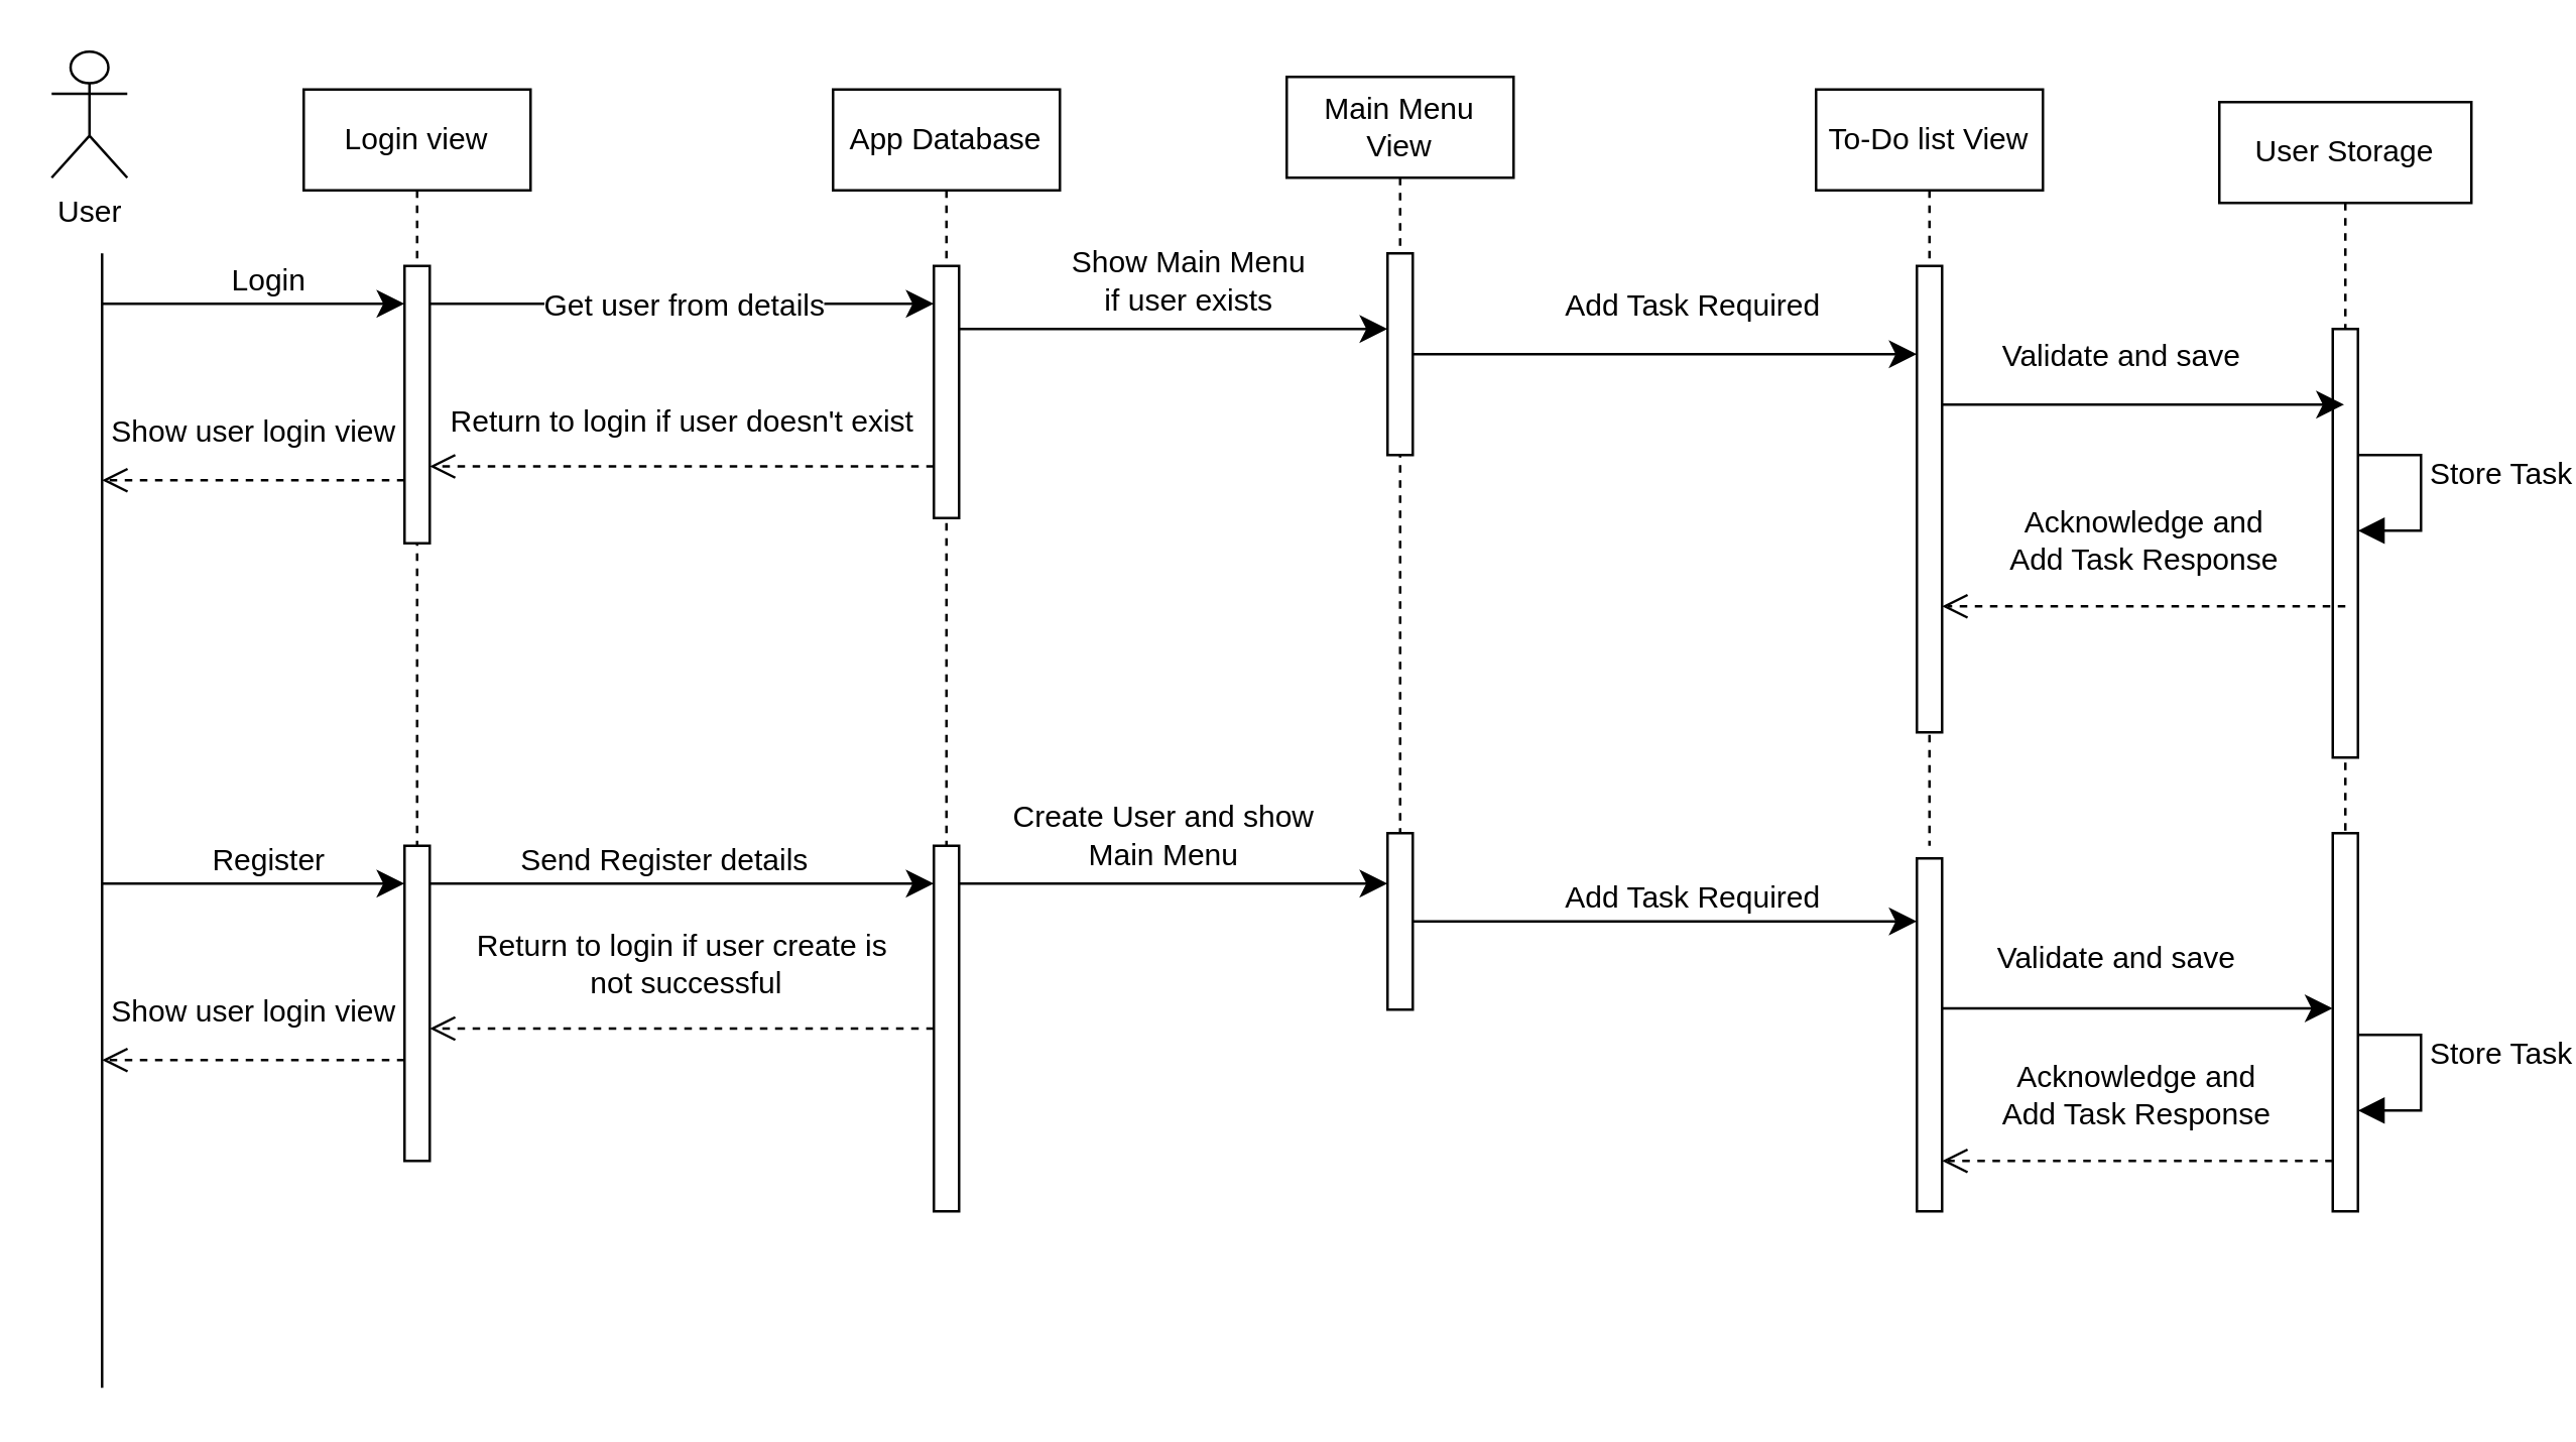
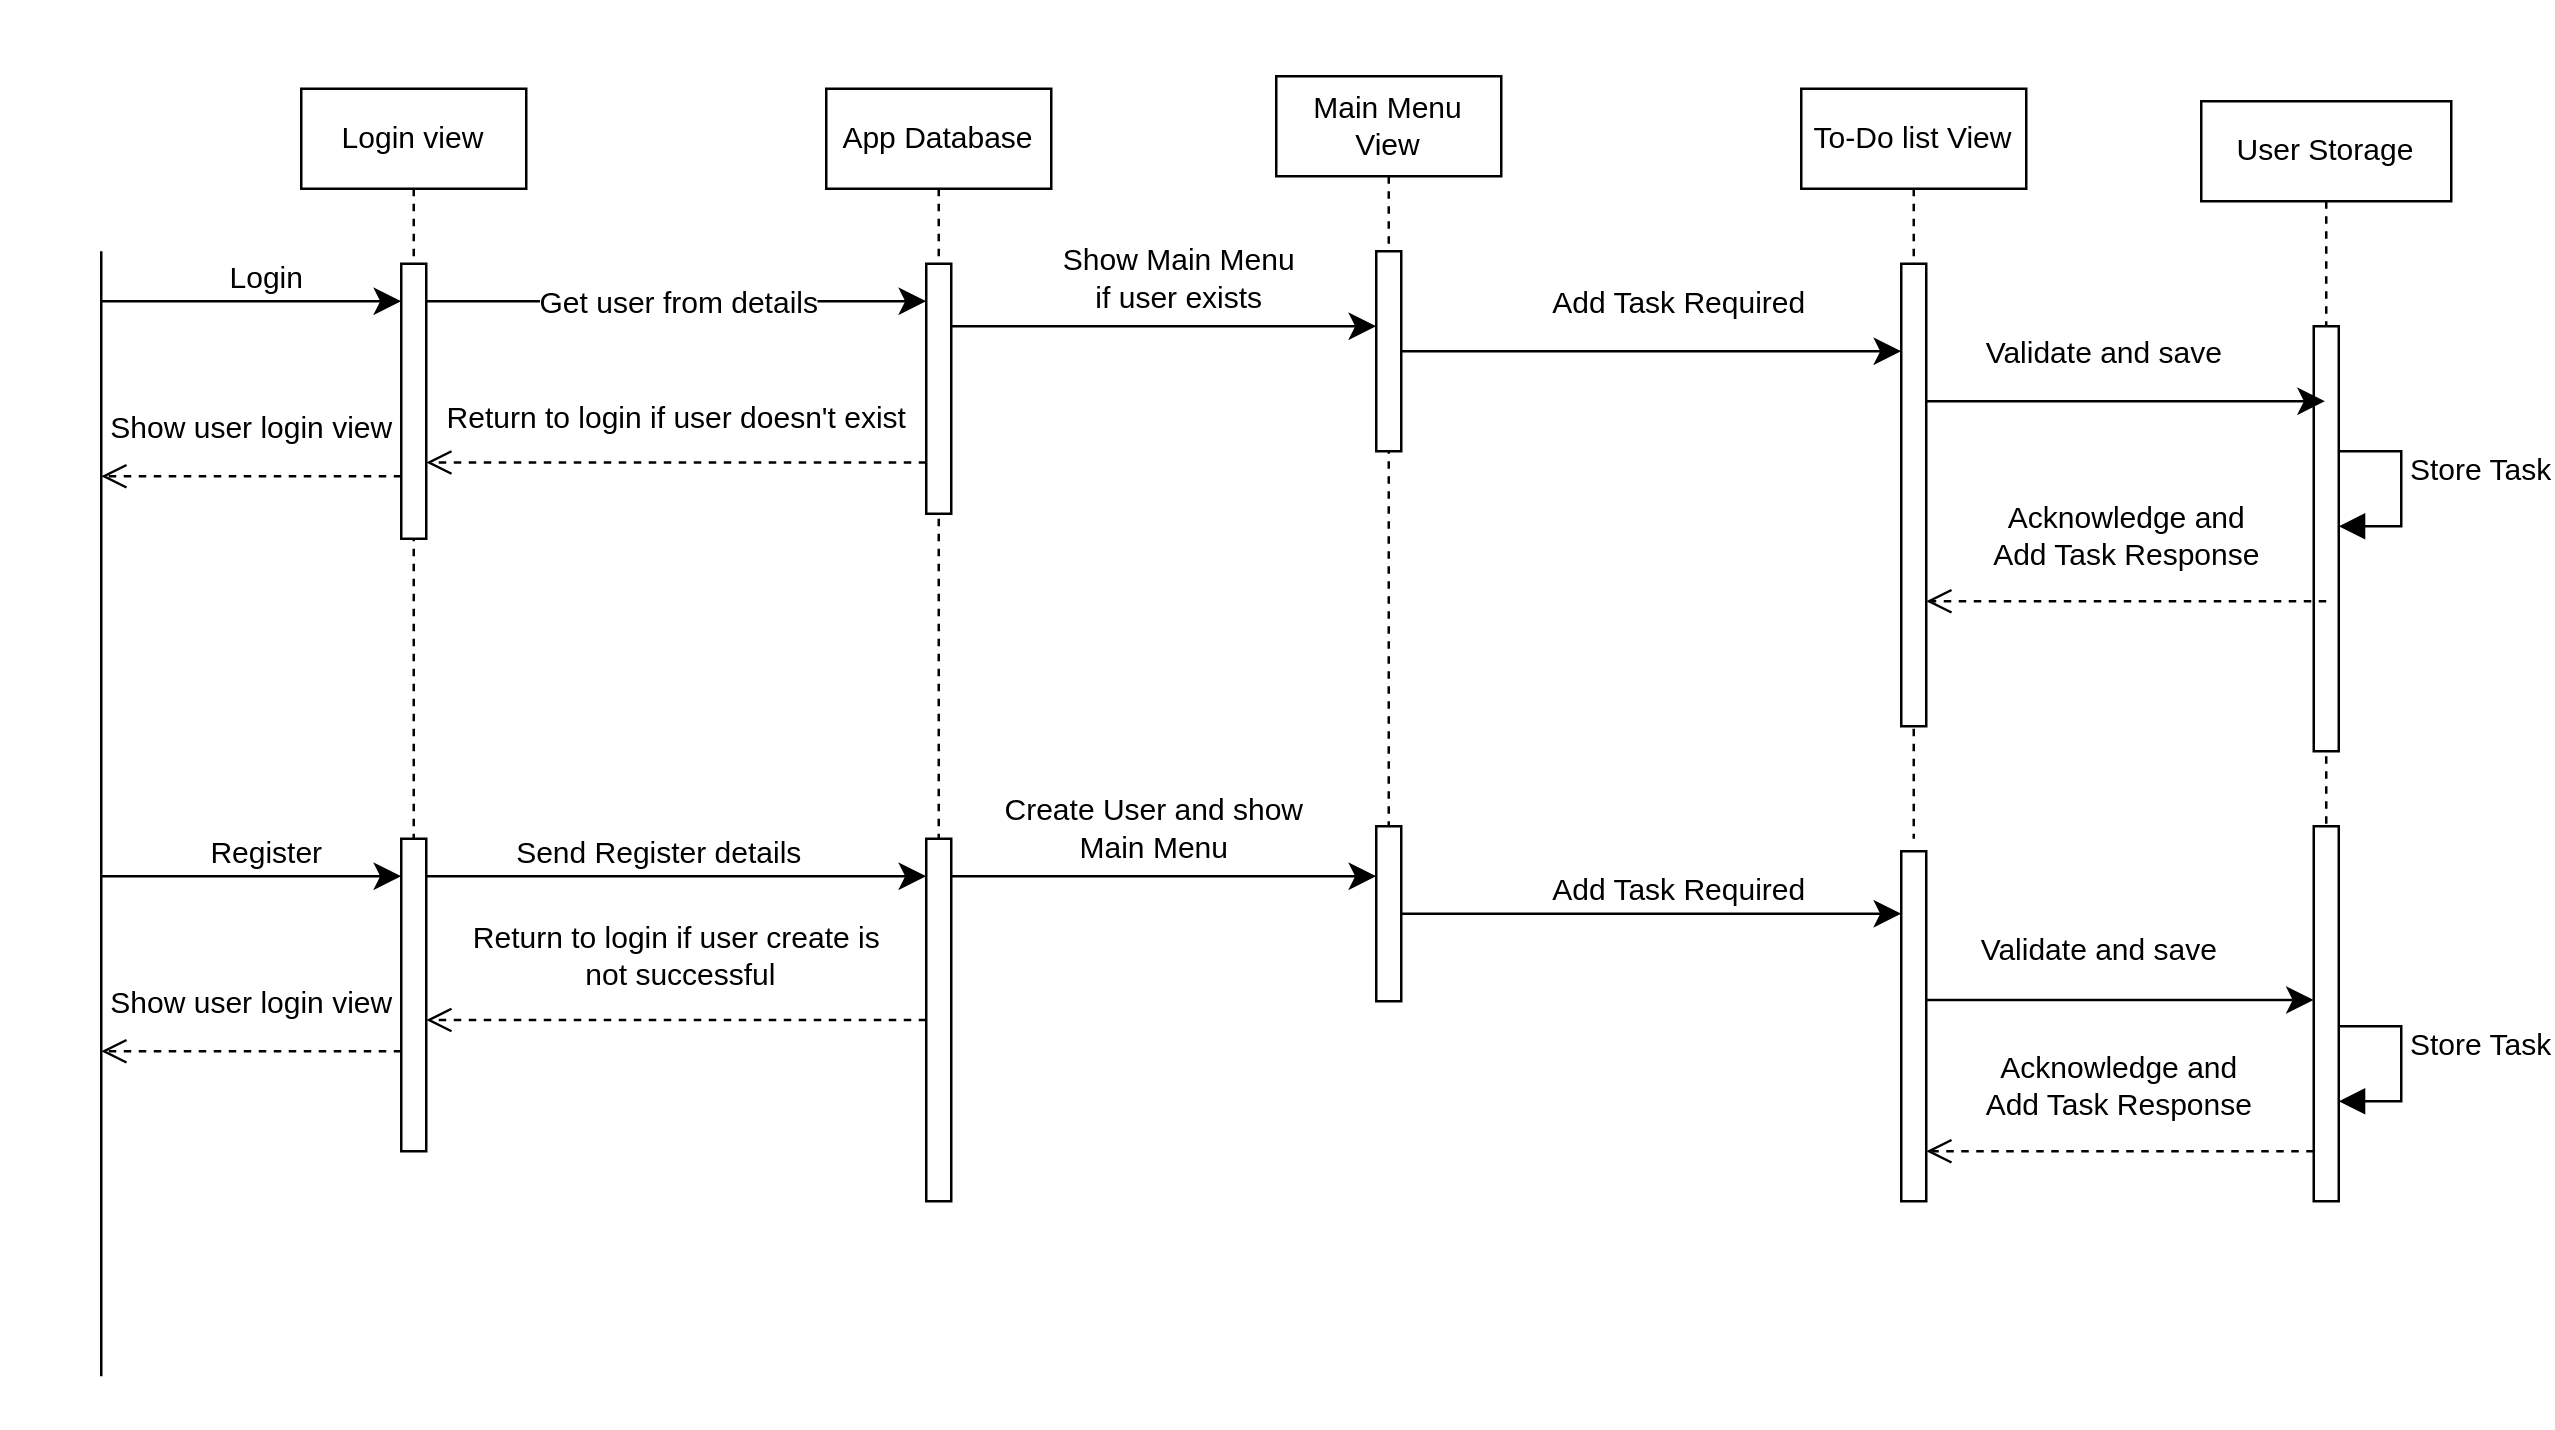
- <mxCell id="7" value="User" style="shape=umlActor;verticalLabelPosition=bottom;verticalAlign=top;html=1;outlineConnect=0;" vertex="1" parent="1"><mxGeometry x="20" y="20" width="30" height="50" as="geometry" /></mxCell>
